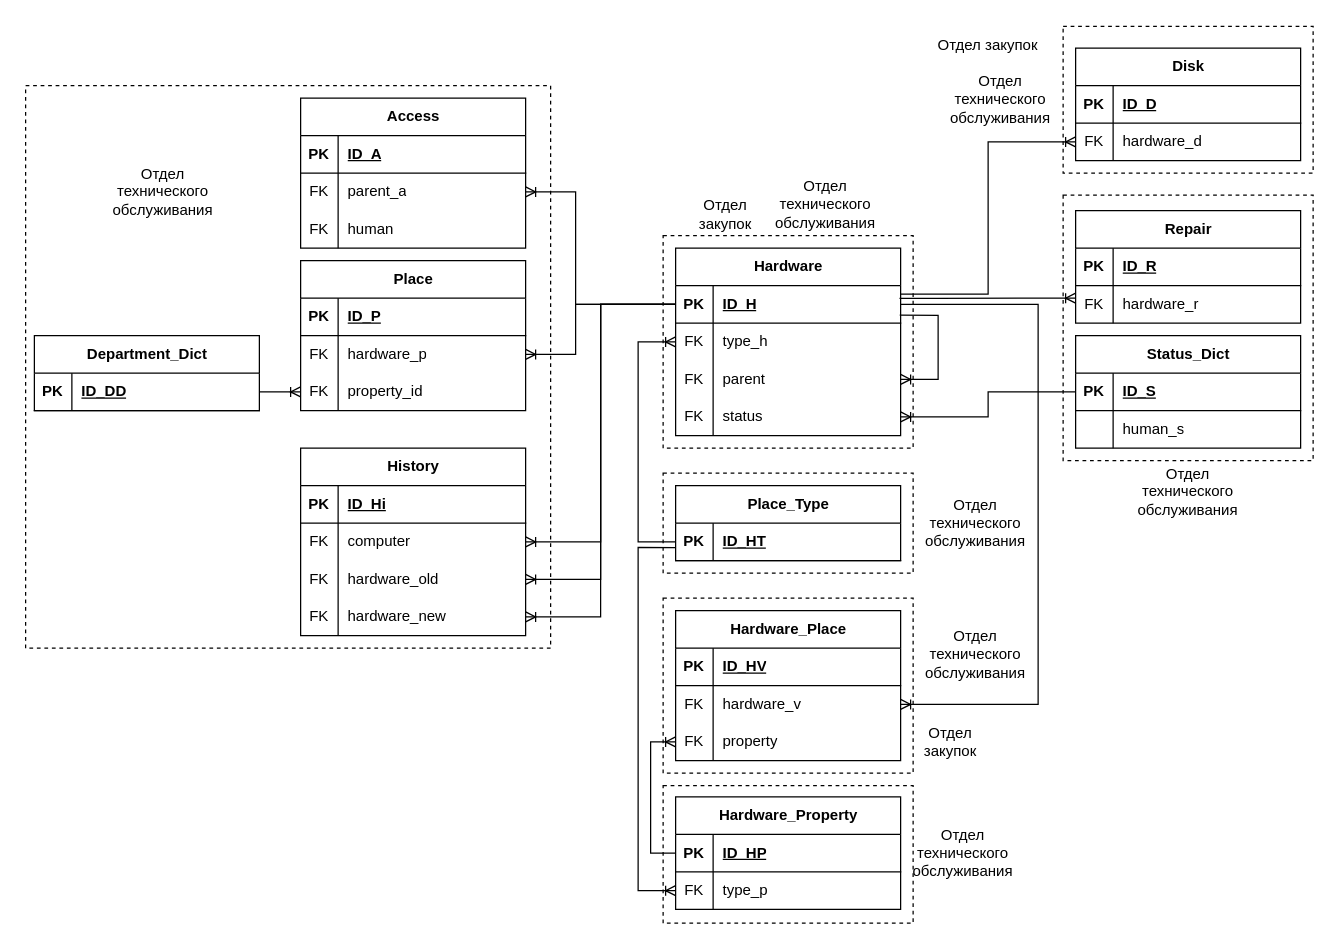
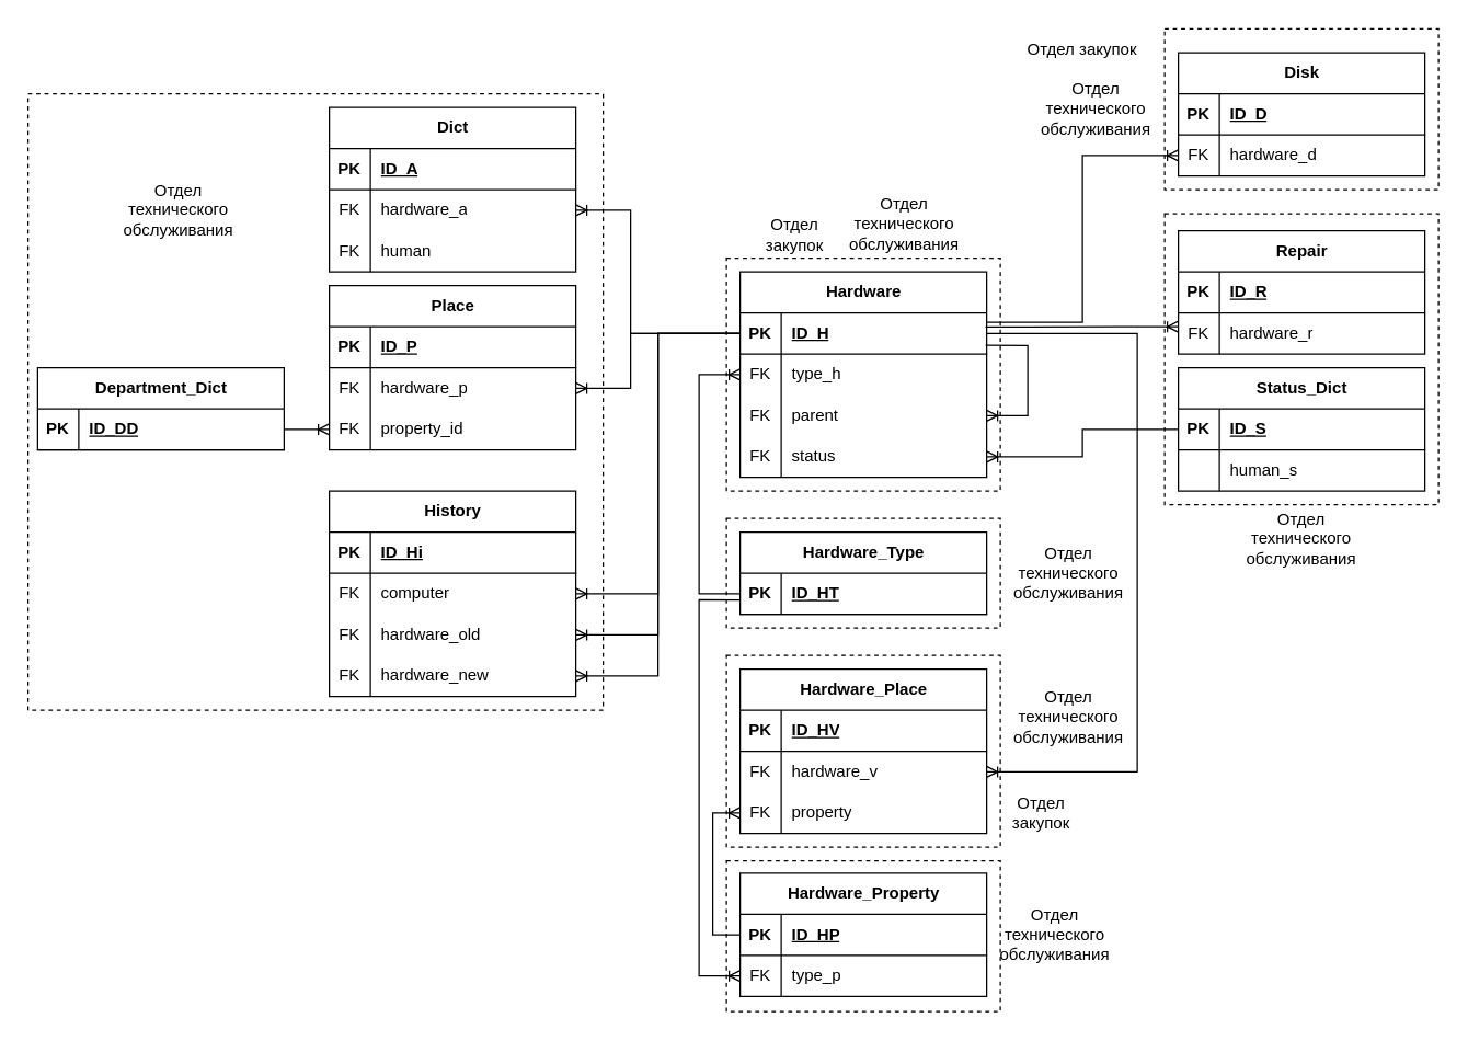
- <mxCell id="16" value="Access" style="shape=table;startSize=30;container=1;collapsible=1;childLayout=tableLayout;fixedRows=1;rowLines=0;fontStyle=1;align=center;resizeLast=1;html=1;" parent="1" vertex="1"><mxGeometry x="240" y="78" width="180" height="120" as="geometry" /></mxCell>
+ <mxCell id="16" value="Dict" style="shape=table;startSize=30;container=1;collapsible=1;childLayout=tableLayout;fixedRows=1;rowLines=0;fontStyle=1;align=center;resizeLast=1;html=1;" parent="1" vertex="1"><mxGeometry x="240" y="78" width="180" height="120" as="geometry" /></mxCell>
- <mxCell id="22" value="parent_a" style="shape=partialRectangle;connectable=0;fillColor=none;top=0;left=0;bottom=0;right=0;align=left;spacingLeft=6;overflow=hidden;whiteSpace=wrap;html=1;" parent="20" vertex="1"><mxGeometry x="30" width="150" height="30" as="geometry"><mxRectangle width="150" height="30" as="alternateBounds" /></mxGeometry></mxCell>
+ <mxCell id="22" value="hardware_a" style="shape=partialRectangle;connectable=0;fillColor=none;top=0;left=0;bottom=0;right=0;align=left;spacingLeft=6;overflow=hidden;whiteSpace=wrap;html=1;" parent="20" vertex="1"><mxGeometry x="30" width="150" height="30" as="geometry"><mxRectangle width="150" height="30" as="alternateBounds" /></mxGeometry></mxCell>
- <mxCell id="36" value="Place_Type" style="shape=table;startSize=30;container=1;collapsible=1;childLayout=tableLayout;fixedRows=1;rowLines=0;fontStyle=1;align=center;resizeLast=1;html=1;" parent="1" vertex="1"><mxGeometry x="540" y="388" width="180" height="60" as="geometry"><mxRectangle x="220" y="220" width="70" height="30" as="alternateBounds" /></mxGeometry></mxCell>
+ <mxCell id="36" value="Hardware_Type" style="shape=table;startSize=30;container=1;collapsible=1;childLayout=tableLayout;fixedRows=1;rowLines=0;fontStyle=1;align=center;resizeLast=1;html=1;" parent="1" vertex="1"><mxGeometry x="540" y="388" width="180" height="60" as="geometry"><mxRectangle x="220" y="220" width="70" height="30" as="alternateBounds" /></mxGeometry></mxCell>
